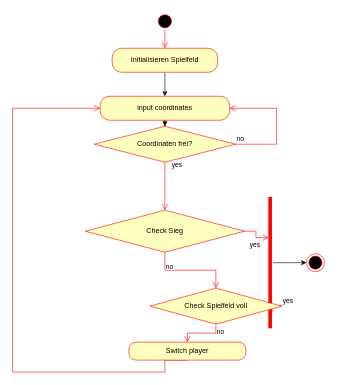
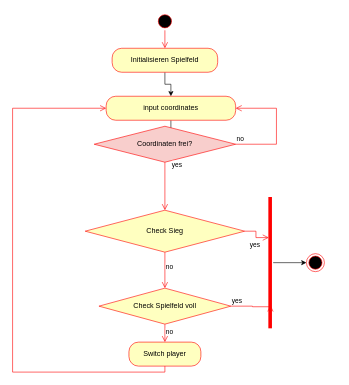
- <mxCell id="7" value="input coordinates" style="rounded=1;whiteSpace=wrap;html=1;arcSize=40;fontColor=#000000;fillColor=#ffffc0;strokeColor=#ff0000;" vertex="1" parent="1"><mxGeometry x="166" y="160" width="216" height="40" as="geometry" /></mxCell>
+ <mxCell id="7" value="input coordinates" style="rounded=1;whiteSpace=wrap;html=1;arcSize=40;fontColor=#000000;fillColor=#ffffc0;strokeColor=#ff0000;" vertex="1" parent="1"><mxGeometry x="176" y="160" width="216" height="40" as="geometry" /></mxCell>
- <mxCell id="8" value="Coordinaten frei?" style="rhombus;whiteSpace=wrap;html=1;fontColor=#000000;fillColor=#ffffc0;strokeColor=#ff0000;" vertex="1" parent="1"><mxGeometry x="156" y="210" width="236" height="60" as="geometry" /></mxCell>
+ <mxCell id="8" value="Coordinaten frei?" style="rhombus;whiteSpace=wrap;html=1;fontColor=#000000;fillColor=#f8cecc;strokeColor=#ff0000;" vertex="1" parent="1"><mxGeometry x="156" y="210" width="236" height="60" as="geometry" /></mxCell>
- <mxCell id="18" value="Check Spielfeld voll" style="rhombus;whiteSpace=wrap;html=1;fontColor=#000000;fillColor=#ffffc0;strokeColor=#ff0000;" vertex="1" parent="1"><mxGeometry x="249" y="480" width="220" height="60" as="geometry" /></mxCell>
+ <mxCell id="18" value="Check Spielfeld voll" style="rhombus;whiteSpace=wrap;html=1;fontColor=#000000;fillColor=#ffffc0;strokeColor=#ff0000;" vertex="1" parent="1"><mxGeometry x="164" y="480" width="220" height="60" as="geometry" /></mxCell>
- <mxCell id="21" value="Switch player" style="rounded=1;whiteSpace=wrap;html=1;arcSize=40;fontColor=#000000;fillColor=#ffffc0;strokeColor=#ff0000;" vertex="1" parent="1"><mxGeometry x="214" y="570" width="195" height="30" as="geometry" /></mxCell>
+ <mxCell id="21" value="Switch player" style="rounded=1;whiteSpace=wrap;html=1;arcSize=40;fontColor=#000000;fillColor=#ffffc0;strokeColor=#ff0000;" vertex="1" parent="1"><mxGeometry x="214" y="570" width="120" height="40" as="geometry" /></mxCell>
